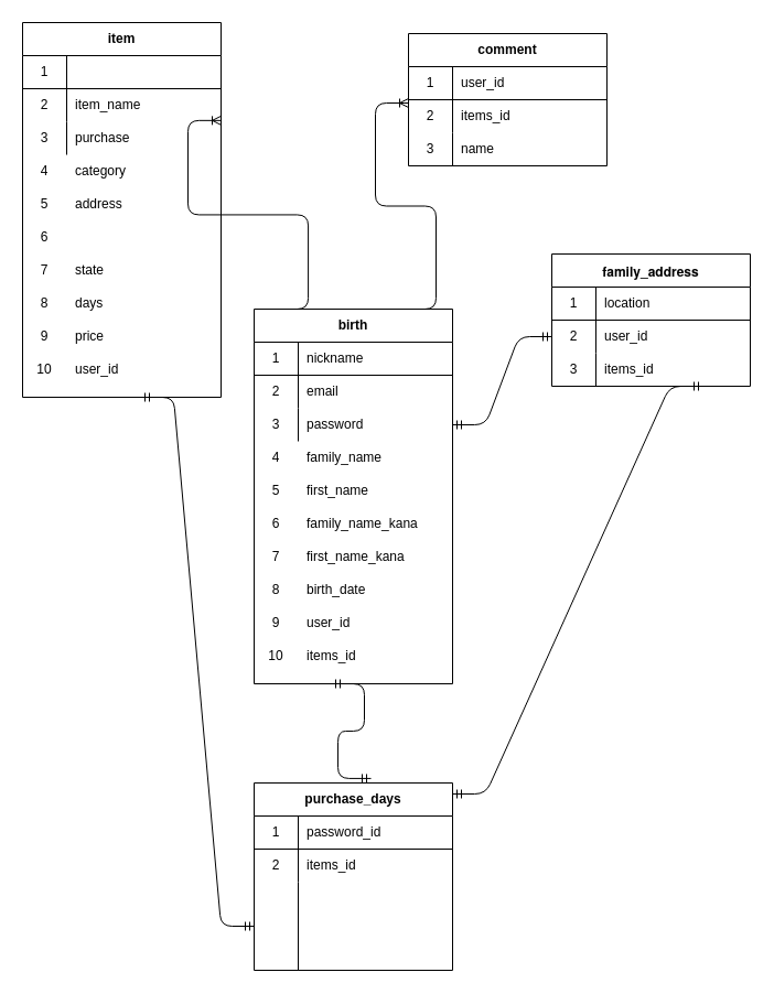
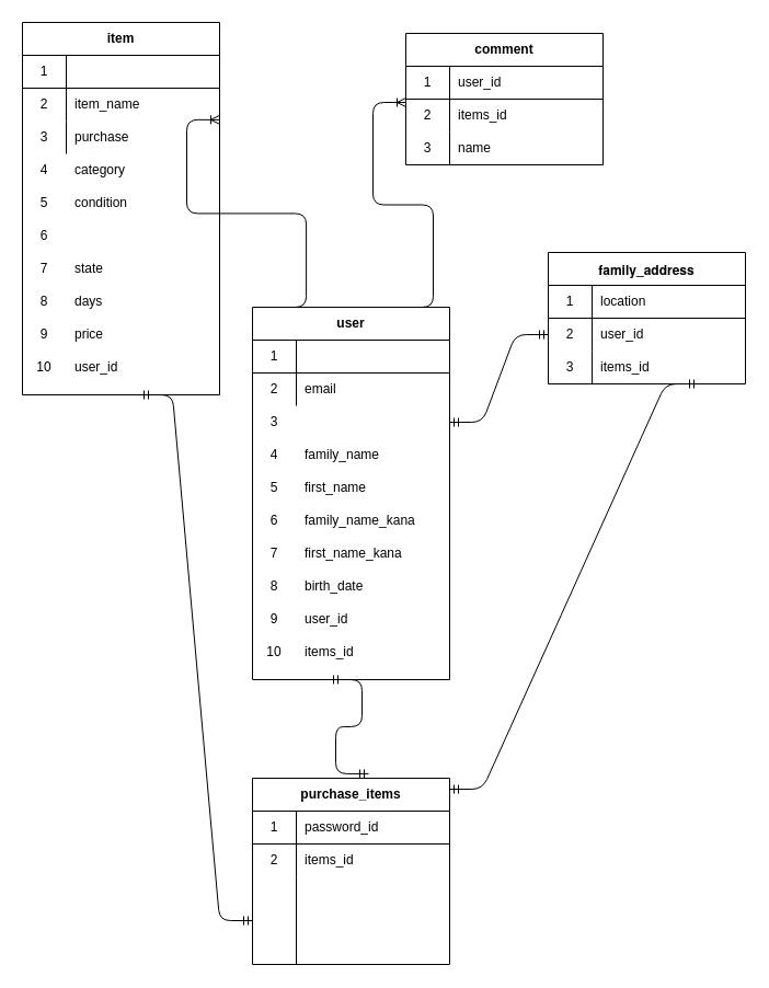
- <mxCell id="54" value="address" style="shape=partialRectangle;html=1;whiteSpace=wrap;connectable=0;fillColor=none;top=0;left=0;bottom=0;right=0;align=left;spacingLeft=6;overflow=hidden;" vertex="1" parent="52"><mxGeometry x="40" width="140" height="30" as="geometry" /></mxCell>
+ <mxCell id="54" value="condition" style="shape=partialRectangle;html=1;whiteSpace=wrap;connectable=0;fillColor=none;top=0;left=0;bottom=0;right=0;align=left;spacingLeft=6;overflow=hidden;" vertex="1" parent="52"><mxGeometry x="40" width="140" height="30" as="geometry" /></mxCell>
- <mxCell id="41" value="birth" style="shape=table;html=1;whiteSpace=wrap;startSize=30;container=1;collapsible=0;childLayout=tableLayout;fixedRows=1;rowLines=0;fontStyle=1;align=center;strokeColor=#000000;" parent="1" vertex="1"><mxGeometry x="230" y="280" width="180" height="340" as="geometry" /></mxCell>
+ <mxCell id="41" value="user" style="shape=table;html=1;whiteSpace=wrap;startSize=30;container=1;collapsible=0;childLayout=tableLayout;fixedRows=1;rowLines=0;fontStyle=1;align=center;strokeColor=#000000;" parent="1" vertex="1"><mxGeometry x="230" y="280" width="180" height="340" as="geometry" /></mxCell>
- <mxCell id="44" value="nickname" style="shape=partialRectangle;html=1;whiteSpace=wrap;connectable=0;fillColor=none;top=0;left=0;bottom=0;right=0;align=left;spacingLeft=6;overflow=hidden;" parent="42" vertex="1"><mxGeometry x="40" width="140" height="30" as="geometry" /></mxCell>
- <mxCell id="50" value="password" style="shape=partialRectangle;html=1;whiteSpace=wrap;connectable=0;fillColor=none;top=0;left=0;bottom=0;right=0;align=left;spacingLeft=6;overflow=hidden;" parent="48" vertex="1"><mxGeometry x="40" width="140" height="30" as="geometry" /></mxCell>
- <mxCell id="92" value="purchase_days" style="shape=table;html=1;whiteSpace=wrap;startSize=30;container=1;collapsible=0;childLayout=tableLayout;fixedRows=1;rowLines=0;fontStyle=1;align=center;" parent="1" vertex="1"><mxGeometry x="230" y="710" width="180" height="170" as="geometry" /></mxCell>
+ <mxCell id="92" value="purchase_items" style="shape=table;html=1;whiteSpace=wrap;startSize=30;container=1;collapsible=0;childLayout=tableLayout;fixedRows=1;rowLines=0;fontStyle=1;align=center;" parent="1" vertex="1"><mxGeometry x="230" y="710" width="180" height="170" as="geometry" /></mxCell>
